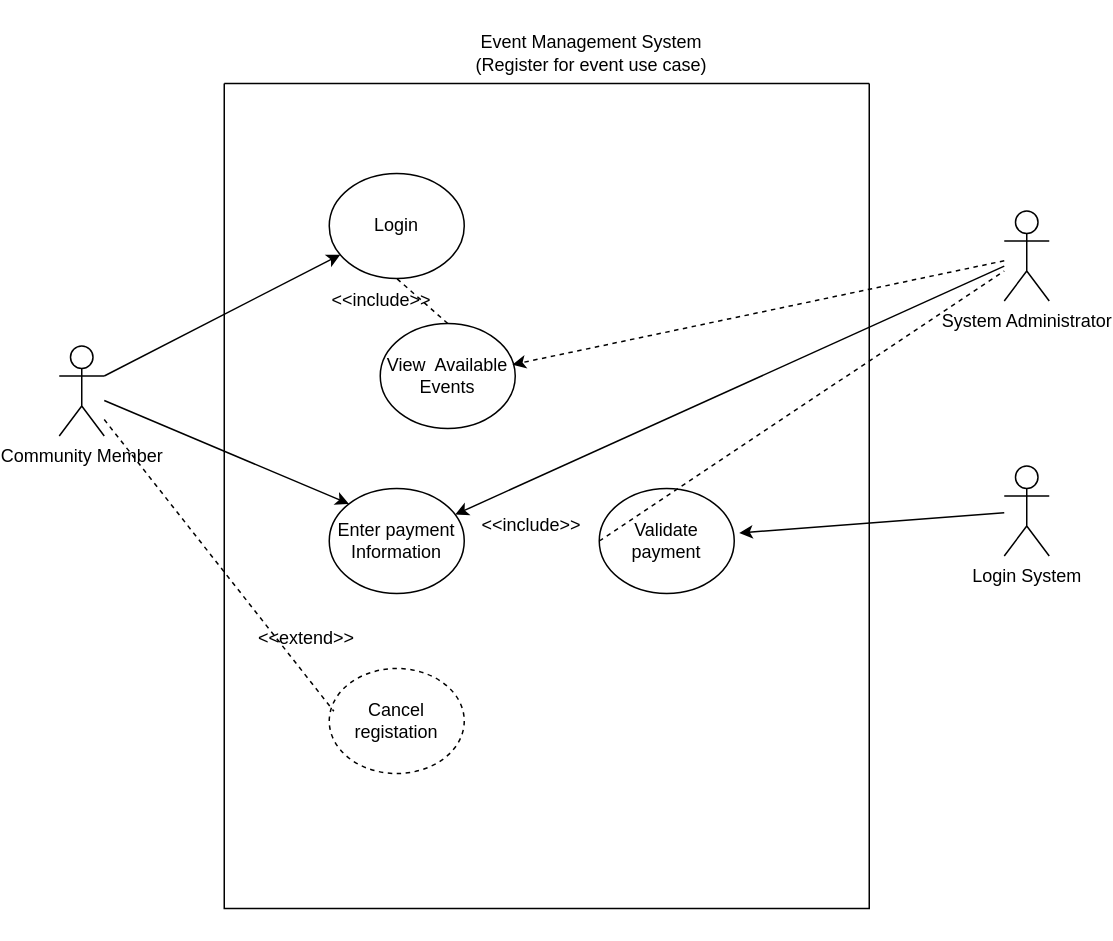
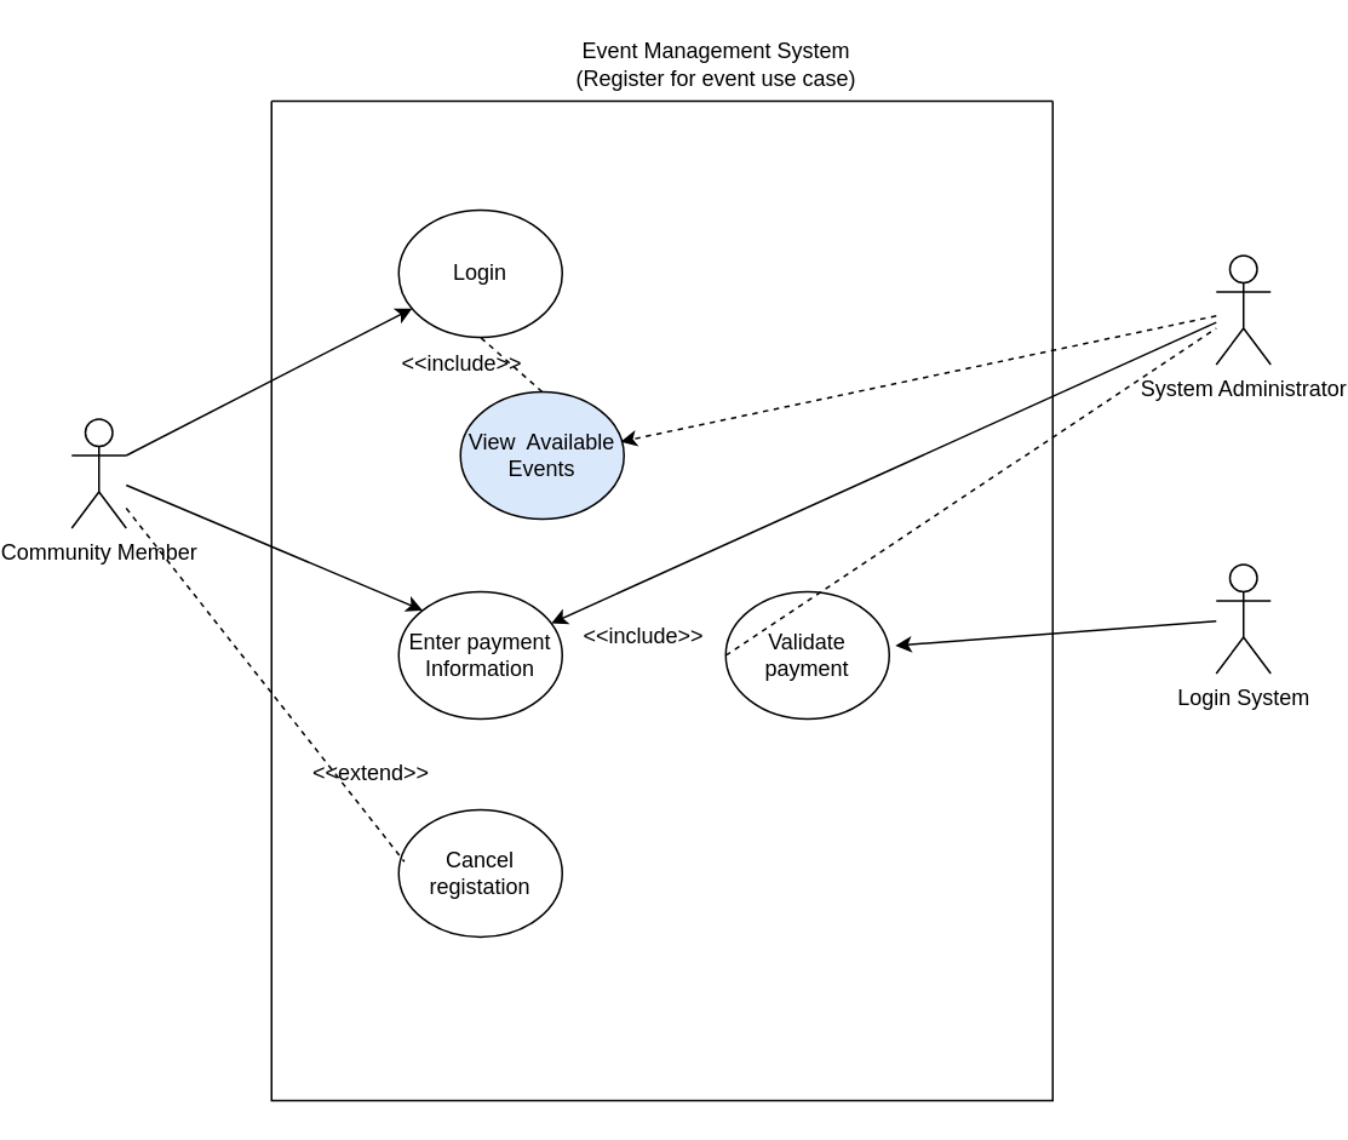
- <mxCell id="4" value="View&amp;nbsp; Available Events" style="ellipse;whiteSpace=wrap;html=1;" vertex="1" parent="2"><mxGeometry x="104" y="160" width="90" height="70" as="geometry" /></mxCell>
+ <mxCell id="4" value="View&amp;nbsp; Available Events" style="ellipse;whiteSpace=wrap;html=1;fillColor=#dae8fc;" vertex="1" parent="2"><mxGeometry x="104" y="160" width="90" height="70" as="geometry" /></mxCell>
- <mxCell id="8" value="Cancel registation" style="ellipse;whiteSpace=wrap;html=1;dashed=1;" vertex="1" parent="2"><mxGeometry x="70" y="390" width="90" height="70" as="geometry" /></mxCell>
+ <mxCell id="8" value="Cancel registation" style="ellipse;whiteSpace=wrap;html=1;" vertex="1" parent="2"><mxGeometry x="70" y="390" width="90" height="70" as="geometry" /></mxCell>
